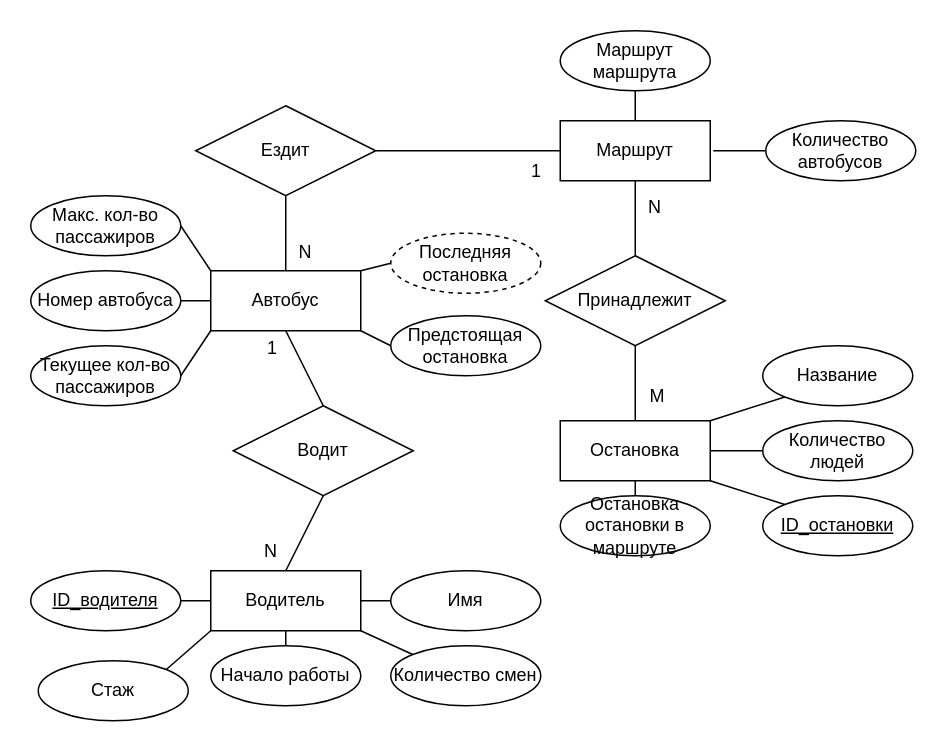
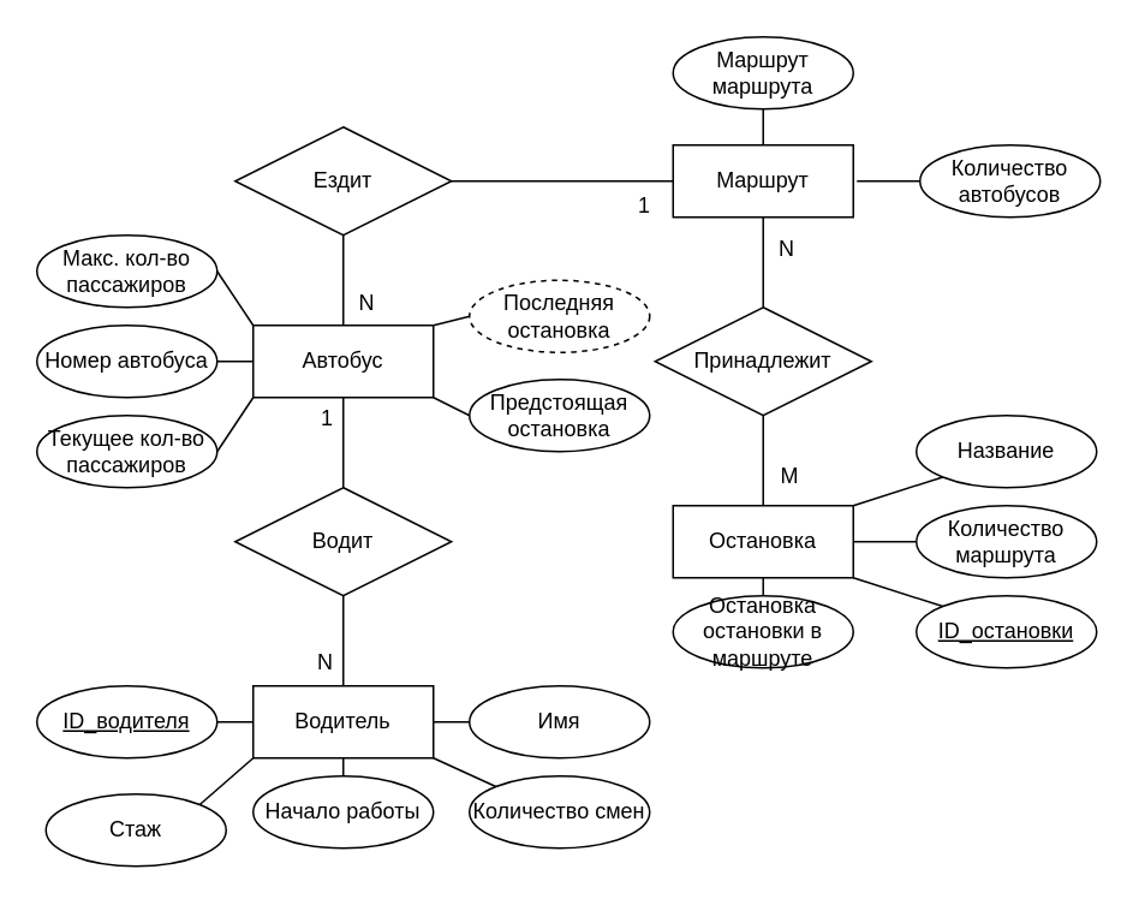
- <mxCell id="10" value="Водит" style="shape=rhombus;perimeter=rhombusPerimeter;whiteSpace=wrap;html=1;align=center;" parent="1" vertex="1"><mxGeometry x="155" y="270" width="120" height="60" as="geometry" /></mxCell>
+ <mxCell id="10" value="Водит" style="shape=rhombus;perimeter=rhombusPerimeter;whiteSpace=wrap;html=1;align=center;" parent="1" vertex="1"><mxGeometry x="130" y="270" width="120" height="60" as="geometry" /></mxCell>
- <mxCell id="28" value="Количество людей" style="ellipse;whiteSpace=wrap;html=1;align=center;" parent="1" vertex="1"><mxGeometry x="508" y="280" width="100" height="40" as="geometry" /></mxCell>
+ <mxCell id="28" value="Количество маршрута" style="ellipse;whiteSpace=wrap;html=1;align=center;" parent="1" vertex="1"><mxGeometry x="508" y="280" width="100" height="40" as="geometry" /></mxCell>
